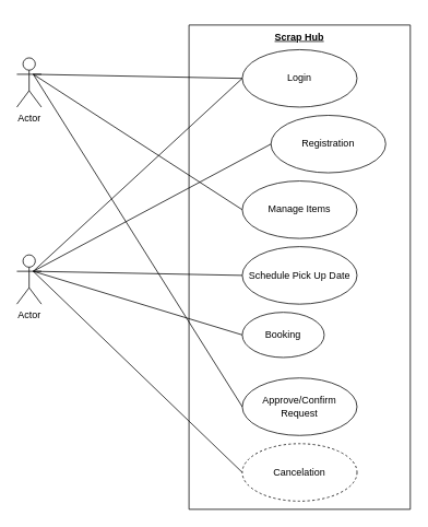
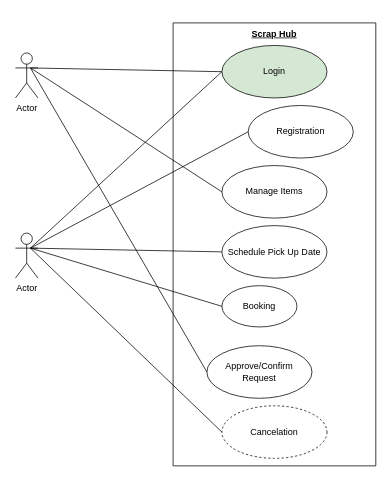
- <mxCell id="3" value="Login" style="ellipse;whiteSpace=wrap;html=1;" vertex="1" parent="2"><mxGeometry x="65" y="30" width="140" height="70" as="geometry" /></mxCell>
+ <mxCell id="3" value="Login" style="ellipse;whiteSpace=wrap;html=1;fillColor=#d5e8d4;" vertex="1" parent="2"><mxGeometry x="65" y="30" width="140" height="70" as="geometry" /></mxCell>
- <mxCell id="8" value="Approve/Confirm Request" style="ellipse;whiteSpace=wrap;html=1;" vertex="1" parent="2"><mxGeometry x="65" y="430" width="140" height="70" as="geometry" /></mxCell>
+ <mxCell id="8" value="Approve/Confirm Request" style="ellipse;whiteSpace=wrap;html=1;" vertex="1" parent="2"><mxGeometry x="45" y="430" width="140" height="70" as="geometry" /></mxCell>
